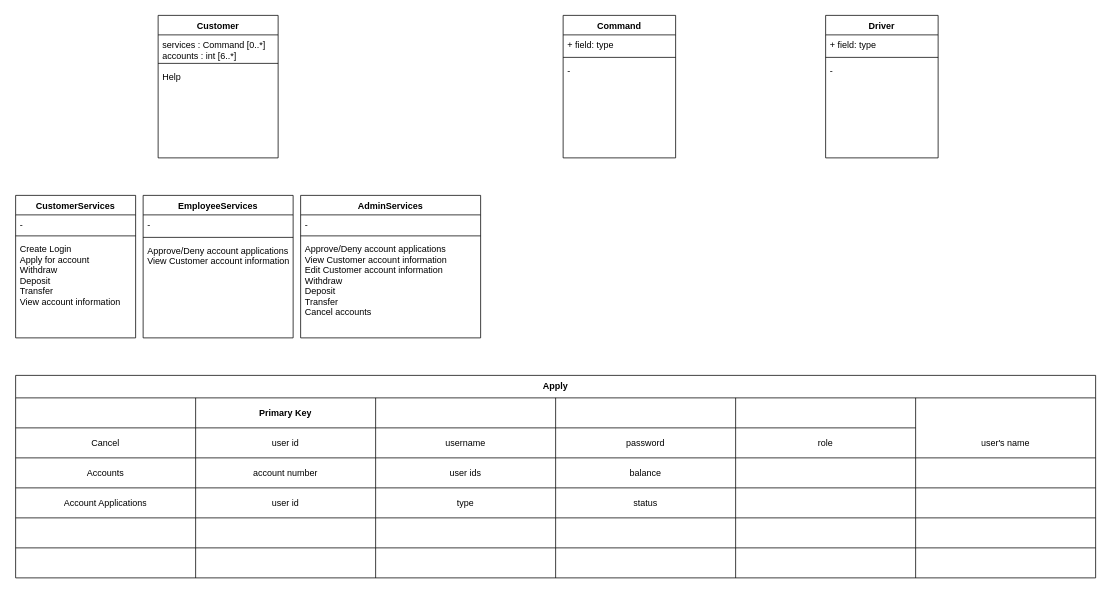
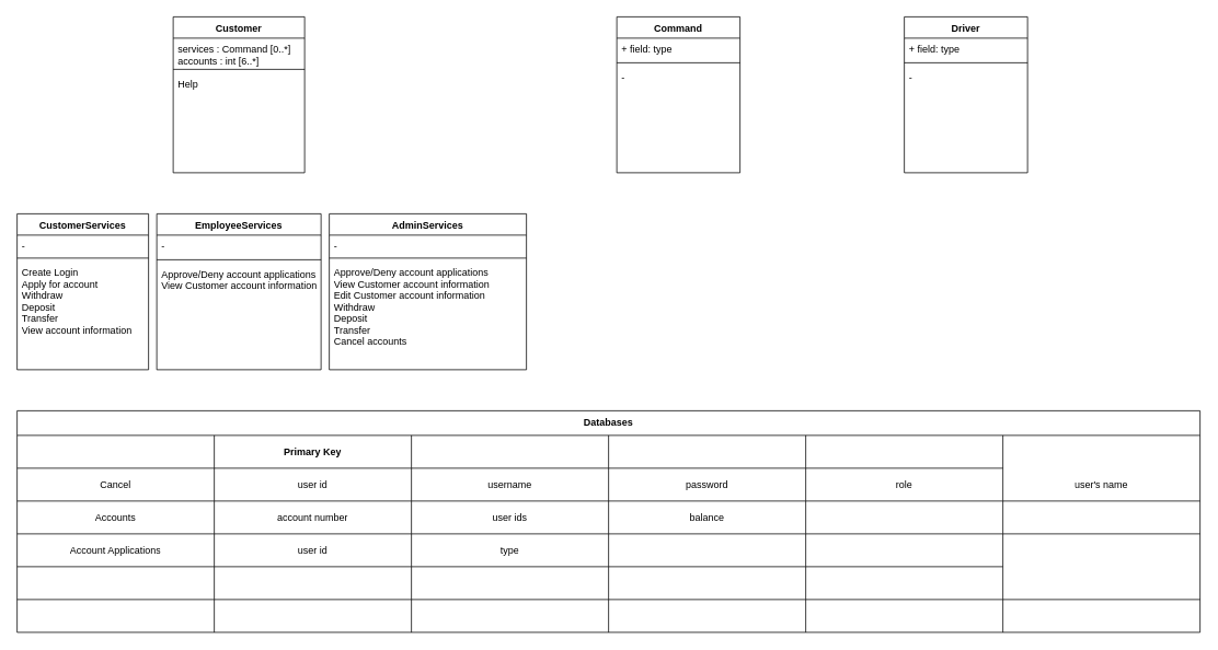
- <mxCell id="10" value="Apply" style="shape=table;html=1;whiteSpace=wrap;startSize=30;container=1;collapsible=0;childLayout=tableLayout;fontStyle=1;align=center;strokeColor=#000000;" parent="1" vertex="1"><mxGeometry x="20" y="500" width="1440" height="270" as="geometry" /></mxCell>
+ <mxCell id="10" value="Databases" style="shape=table;html=1;whiteSpace=wrap;startSize=30;container=1;collapsible=0;childLayout=tableLayout;fontStyle=1;align=center;strokeColor=#000000;" parent="1" vertex="1"><mxGeometry x="20" y="500" width="1440" height="270" as="geometry" /></mxCell>
- <mxCell id="35" value="status" style="shape=partialRectangle;html=1;whiteSpace=wrap;connectable=0;fillColor=none;top=0;left=0;bottom=0;right=0;overflow=hidden;" parent="31" vertex="1"><mxGeometry x="720" width="240" height="40" as="geometry" /></mxCell>
